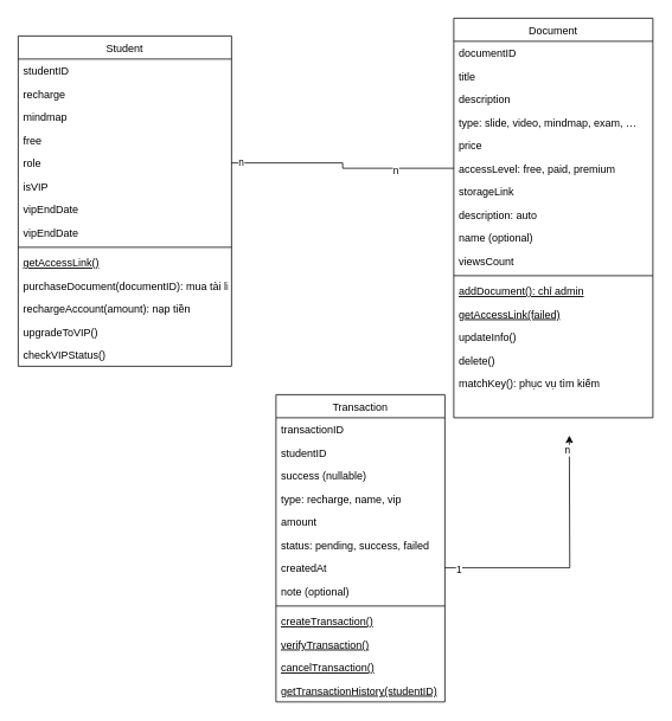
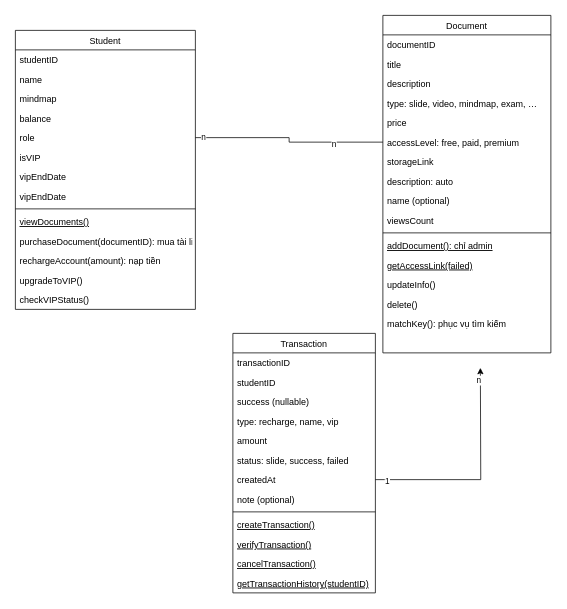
- <mxCell id="4" value="recharge" style="text;align=left;verticalAlign=top;spacingLeft=4;spacingRight=4;overflow=hidden;rotatable=0;points=[[0,0.5],[1,0.5]];portConstraint=eastwest;rounded=0;shadow=0;html=0;" parent="2" vertex="1"><mxGeometry y="52" width="240" height="26" as="geometry" /></mxCell>
+ <mxCell id="4" value="name" style="text;align=left;verticalAlign=top;spacingLeft=4;spacingRight=4;overflow=hidden;rotatable=0;points=[[0,0.5],[1,0.5]];portConstraint=eastwest;rounded=0;shadow=0;html=0;" parent="2" vertex="1"><mxGeometry y="52" width="240" height="26" as="geometry" /></mxCell>
- <mxCell id="6" value="free" style="text;align=left;verticalAlign=top;spacingLeft=4;spacingRight=4;overflow=hidden;rotatable=0;points=[[0,0.5],[1,0.5]];portConstraint=eastwest;rounded=0;shadow=0;html=0;" parent="2" vertex="1"><mxGeometry y="104" width="240" height="26" as="geometry" /></mxCell>
+ <mxCell id="6" value="balance" style="text;align=left;verticalAlign=top;spacingLeft=4;spacingRight=4;overflow=hidden;rotatable=0;points=[[0,0.5],[1,0.5]];portConstraint=eastwest;rounded=0;shadow=0;html=0;" parent="2" vertex="1"><mxGeometry y="104" width="240" height="26" as="geometry" /></mxCell>
- <mxCell id="12" value="getAccessLink()" style="text;align=left;verticalAlign=top;spacingLeft=4;spacingRight=4;overflow=hidden;rotatable=0;points=[[0,0.5],[1,0.5]];portConstraint=eastwest;fontStyle=4" vertex="1" parent="2"><mxGeometry y="242" width="240" height="26" as="geometry" /></mxCell>
+ <mxCell id="12" value="viewDocuments()" style="text;align=left;verticalAlign=top;spacingLeft=4;spacingRight=4;overflow=hidden;rotatable=0;points=[[0,0.5],[1,0.5]];portConstraint=eastwest;fontStyle=4" vertex="1" parent="2"><mxGeometry y="242" width="240" height="26" as="geometry" /></mxCell>
- <mxCell id="40" value="status: pending, success, failed" style="text;align=left;verticalAlign=top;spacingLeft=4;spacingRight=4;overflow=hidden;rotatable=0;points=[[0,0.5],[1,0.5]];portConstraint=eastwest;rounded=0;shadow=0;html=0;" parent="34" vertex="1"><mxGeometry y="156" width="190" height="26" as="geometry" /></mxCell>
+ <mxCell id="40" value="status: slide, success, failed" style="text;align=left;verticalAlign=top;spacingLeft=4;spacingRight=4;overflow=hidden;rotatable=0;points=[[0,0.5],[1,0.5]];portConstraint=eastwest;rounded=0;shadow=0;html=0;" parent="34" vertex="1"><mxGeometry y="156" width="190" height="26" as="geometry" /></mxCell>
